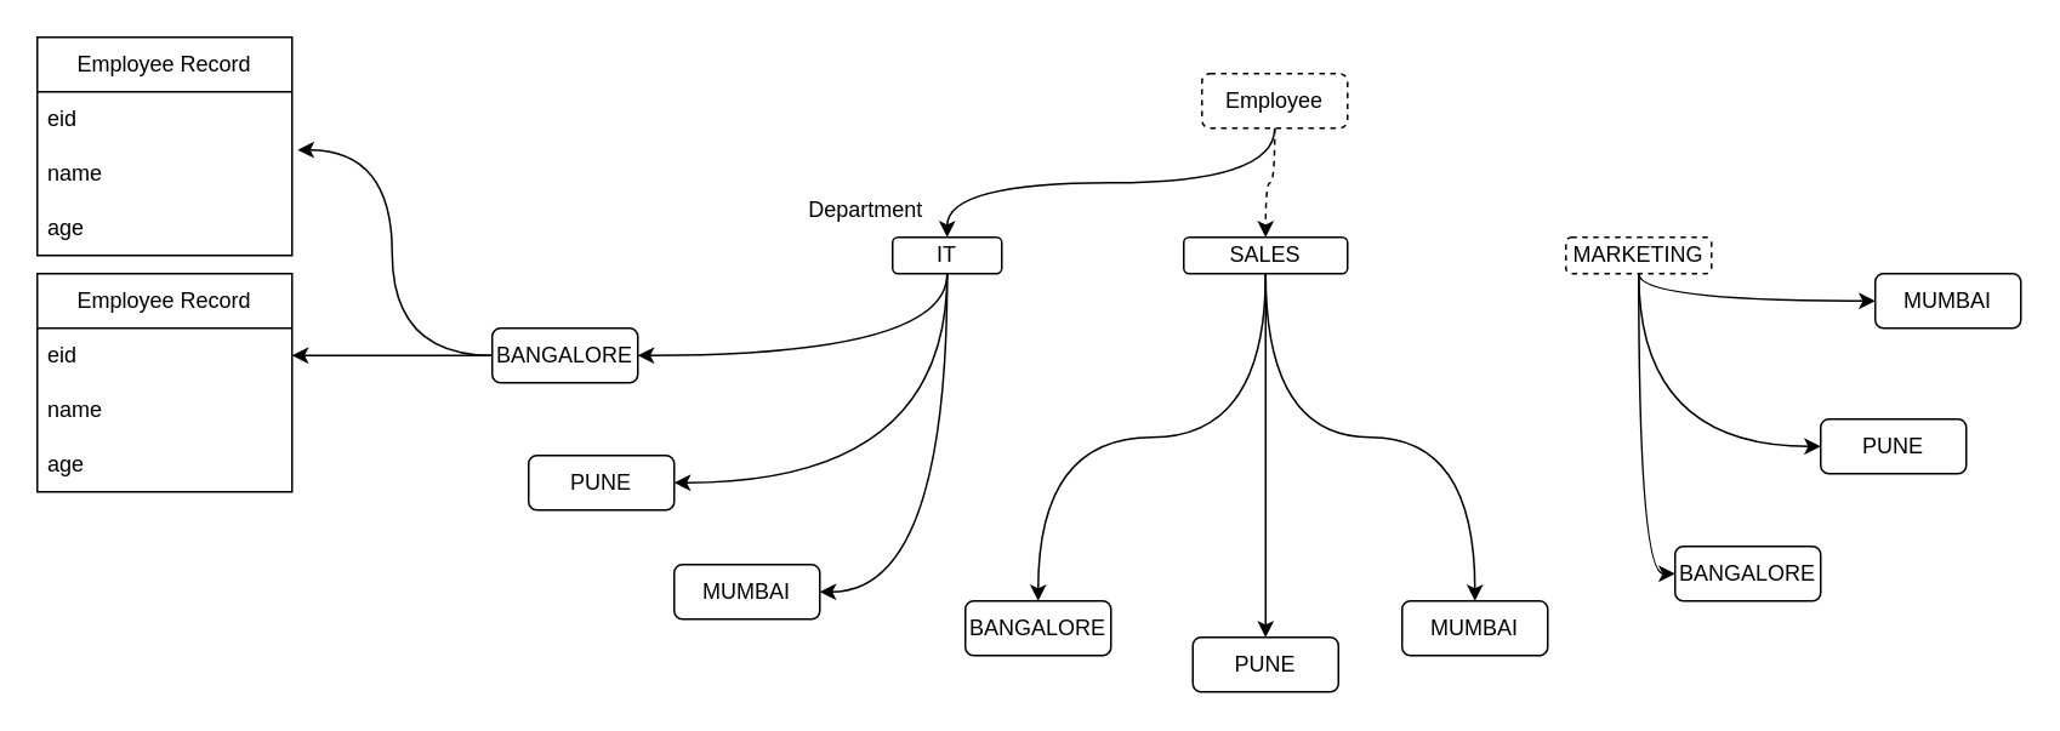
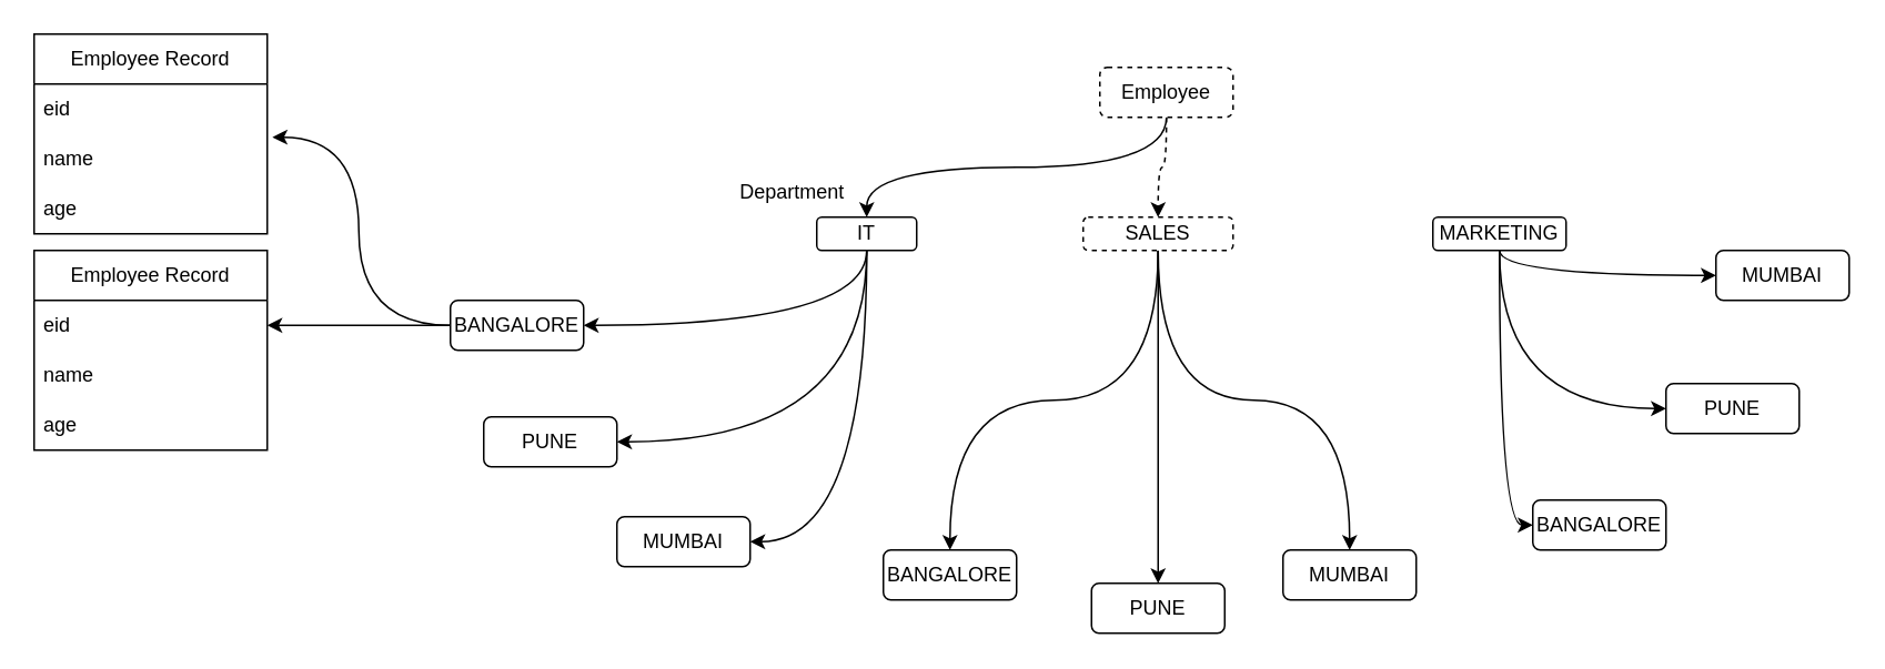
- <mxCell id="12" value="SALES" style="rounded=1;whiteSpace=wrap;html=1;" vertex="1" parent="1"><mxGeometry x="650" y="130" width="90" height="20" as="geometry" /></mxCell>
+ <mxCell id="12" value="SALES" style="rounded=1;whiteSpace=wrap;html=1;dashed=1;" vertex="1" parent="1"><mxGeometry x="650" y="130" width="90" height="20" as="geometry" /></mxCell>
- <mxCell id="15" value="MARKETING" style="rounded=1;whiteSpace=wrap;html=1;dashed=1;" vertex="1" parent="1"><mxGeometry x="860" y="130" width="80" height="20" as="geometry" /></mxCell>
+ <mxCell id="15" value="MARKETING" style="rounded=1;whiteSpace=wrap;html=1;" vertex="1" parent="1"><mxGeometry x="860" y="130" width="80" height="20" as="geometry" /></mxCell>
